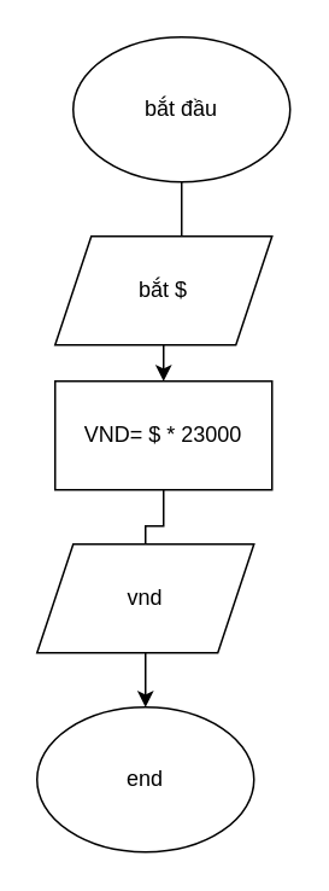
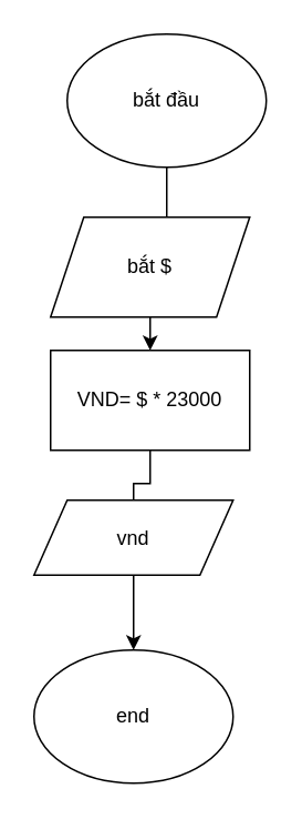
- <mxCell id="8" value="vnd" style="shape=parallelogram;perimeter=parallelogramPerimeter;whiteSpace=wrap;html=1;fixedSize=1;" vertex="1" parent="1"><mxGeometry x="20" y="300" width="120" height="60" as="geometry" /></mxCell>
+ <mxCell id="8" value="vnd" style="shape=parallelogram;perimeter=parallelogramPerimeter;whiteSpace=wrap;html=1;fixedSize=1;" vertex="1" parent="1"><mxGeometry x="20" y="300" width="120" height="45" as="geometry" /></mxCell>
